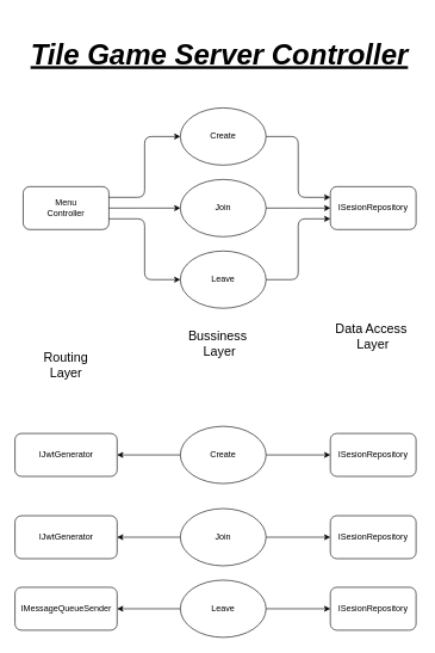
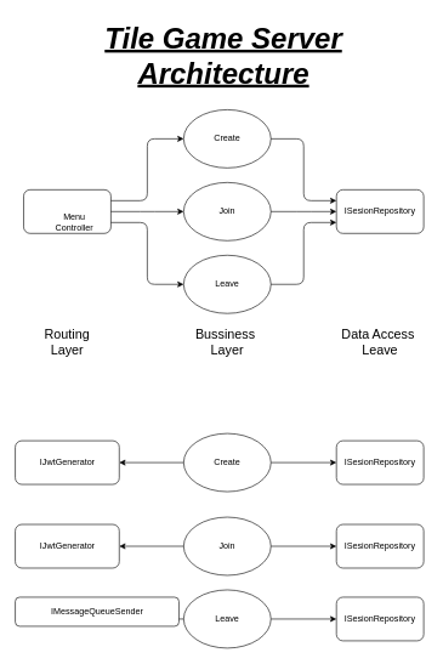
- <mxCell id="13" value="Tile Game Server Controller" style="text;html=1;strokeColor=none;fillColor=none;align=center;verticalAlign=middle;whiteSpace=wrap;rounded=0;fontStyle=7;horizontal=1;fontSize=40;" parent="1" vertex="1"><mxGeometry x="27" y="20" width="560" height="110" as="geometry" /></mxCell>
+ <mxCell id="13" value="Tile Game Server Architecture" style="text;html=1;strokeColor=none;fillColor=none;align=center;verticalAlign=middle;whiteSpace=wrap;rounded=0;fontStyle=7;horizontal=1;fontSize=40;" parent="1" vertex="1"><mxGeometry x="27" y="20" width="560" height="110" as="geometry" /></mxCell>
- <mxCell id="3" value="Menu Controller" style="text;html=1;strokeColor=none;fillColor=none;align=center;verticalAlign=middle;whiteSpace=wrap;rounded=0;" parent="1" vertex="1"><mxGeometry x="72" y="281" width="40" height="18" as="geometry" /></mxCell>
+ <mxCell id="3" value="Menu Controller" style="text;html=1;strokeColor=none;fillColor=none;align=center;verticalAlign=middle;whiteSpace=wrap;rounded=0;" parent="1" vertex="1"><mxGeometry x="82" y="296" width="40" height="18" as="geometry" /></mxCell>
- <mxCell id="15" value="&lt;font style=&quot;font-size: 18px&quot;&gt;Data Access&amp;nbsp;&lt;br&gt;Layer&lt;/font&gt;" style="text;html=1;strokeColor=none;fillColor=none;align=center;verticalAlign=middle;whiteSpace=wrap;rounded=0;" parent="1" vertex="1"><mxGeometry x="462" y="460" width="120" height="20" as="geometry" /></mxCell>
+ <mxCell id="15" value="&lt;font style=&quot;font-size: 18px&quot;&gt;Data Access&amp;nbsp;&lt;br&gt;Leave&lt;/font&gt;" style="text;html=1;strokeColor=none;fillColor=none;align=center;verticalAlign=middle;whiteSpace=wrap;rounded=0;" parent="1" vertex="1"><mxGeometry x="462" y="460" width="120" height="20" as="geometry" /></mxCell>
- <mxCell id="14" value="&lt;font style=&quot;font-size: 18px&quot;&gt;Bussiness&amp;nbsp;&lt;br&gt;Layer&lt;/font&gt;" style="text;html=1;strokeColor=none;fillColor=none;align=center;verticalAlign=middle;whiteSpace=wrap;rounded=0;" parent="1" vertex="1"><mxGeometry x="247" y="470" width="120" height="20" as="geometry" /></mxCell>
+ <mxCell id="14" value="&lt;font style=&quot;font-size: 18px&quot;&gt;Bussiness&amp;nbsp;&lt;br&gt;Layer&lt;/font&gt;" style="text;html=1;strokeColor=none;fillColor=none;align=center;verticalAlign=middle;whiteSpace=wrap;rounded=0;" parent="1" vertex="1"><mxGeometry x="252" y="460" width="120" height="20" as="geometry" /></mxCell>
- <mxCell id="16" value="&lt;font style=&quot;font-size: 18px&quot;&gt;Routing&lt;br&gt;Layer&lt;/font&gt;" style="text;html=1;strokeColor=none;fillColor=none;align=center;verticalAlign=middle;whiteSpace=wrap;rounded=0;" parent="1" vertex="1"><mxGeometry x="32" y="500" width="120" height="20" as="geometry" /></mxCell>
+ <mxCell id="16" value="&lt;font style=&quot;font-size: 18px&quot;&gt;Routing&lt;br&gt;Layer&lt;/font&gt;" style="text;html=1;strokeColor=none;fillColor=none;align=center;verticalAlign=middle;whiteSpace=wrap;rounded=0;" parent="1" vertex="1"><mxGeometry x="32" y="460" width="120" height="20" as="geometry" /></mxCell>
- <mxCell id="31" value="IMessageQueueSender" style="rounded=1;whiteSpace=wrap;html=1;" vertex="1" parent="1"><mxGeometry x="20.5" y="820" width="143" height="60" as="geometry" /></mxCell>
+ <mxCell id="31" value="IMessageQueueSender" style="rounded=1;whiteSpace=wrap;html=1;" vertex="1" parent="1"><mxGeometry x="20.5" y="820" width="225" height="40" as="geometry" /></mxCell>
